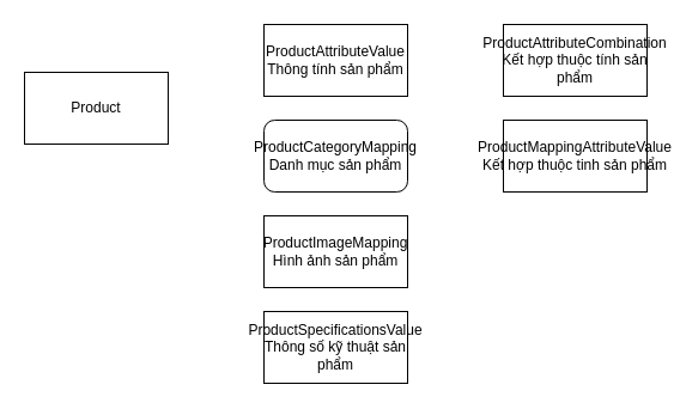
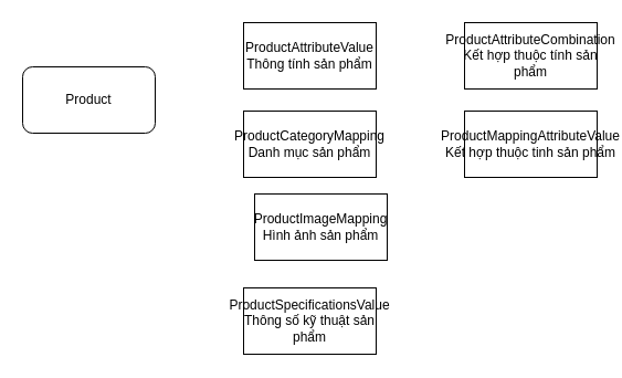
- <mxCell id="2" value="Product" style="rounded=0;whiteSpace=wrap;html=1;" vertex="1" parent="1"><mxGeometry x="20" y="60" width="120" height="60" as="geometry" /></mxCell>
+ <mxCell id="2" value="Product" style="whiteSpace=wrap;html=1;rounded=1;" vertex="1" parent="1"><mxGeometry x="20" y="60" width="120" height="60" as="geometry" /></mxCell>
- <mxCell id="5" value="ProductCategoryMapping&lt;br&gt;Danh mục sản phẩm" style="whiteSpace=wrap;html=1;rounded=1;" vertex="1" parent="1"><mxGeometry x="220" y="100" width="120" height="60" as="geometry" /></mxCell>
+ <mxCell id="5" value="ProductCategoryMapping&lt;br&gt;Danh mục sản phẩm" style="rounded=0;whiteSpace=wrap;html=1;" vertex="1" parent="1"><mxGeometry x="220" y="100" width="120" height="60" as="geometry" /></mxCell>
- <mxCell id="6" value="ProductImageMapping&lt;br&gt;Hình ảnh sản phẩm" style="rounded=0;whiteSpace=wrap;html=1;" vertex="1" parent="1"><mxGeometry x="220" y="180" width="120" height="60" as="geometry" /></mxCell>
+ <mxCell id="6" value="ProductImageMapping&lt;br&gt;Hình ảnh sản phẩm" style="rounded=0;whiteSpace=wrap;html=1;" vertex="1" parent="1"><mxGeometry x="230" y="175" width="120" height="60" as="geometry" /></mxCell>
